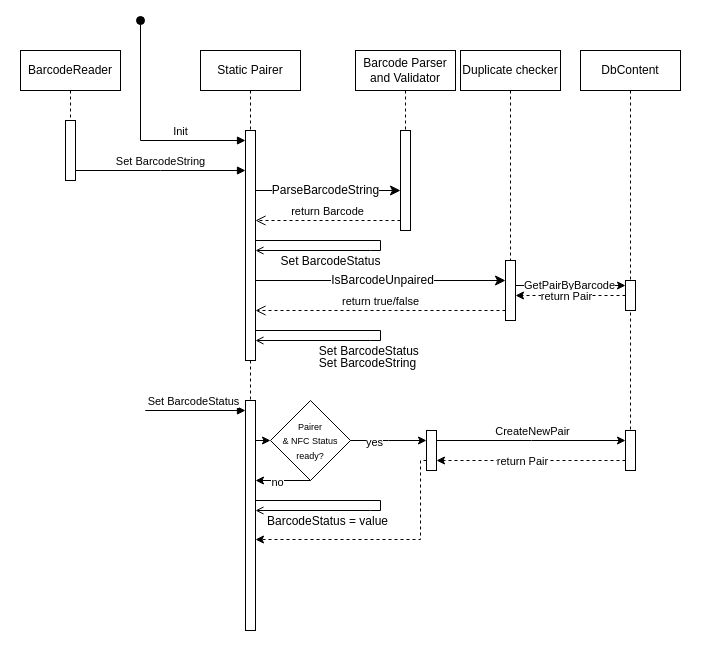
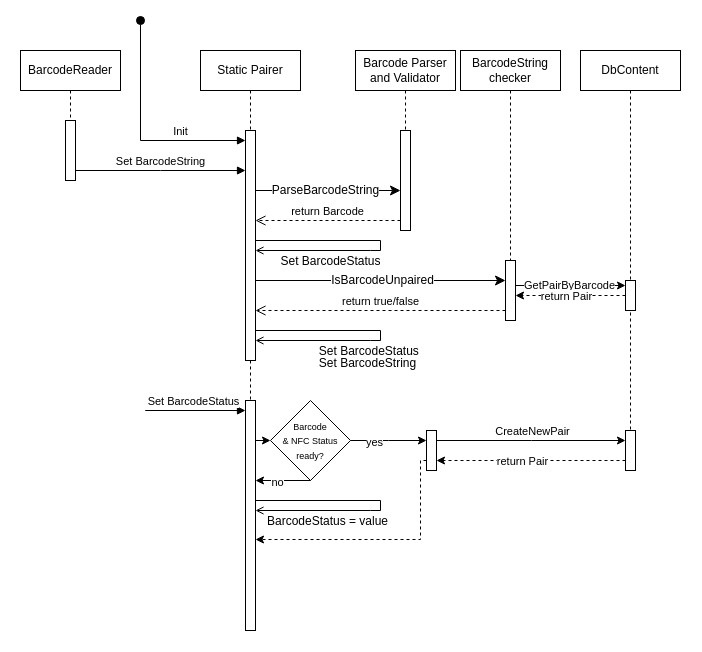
- <mxCell id="21" value="Duplicate checker" style="shape=umlLifeline;perimeter=lifelinePerimeter;whiteSpace=wrap;html=1;container=0;dropTarget=0;collapsible=0;recursiveResize=0;outlineConnect=0;portConstraint=eastwest;newEdgeStyle={&quot;edgeStyle&quot;:&quot;elbowEdgeStyle&quot;,&quot;elbow&quot;:&quot;vertical&quot;,&quot;curved&quot;:0,&quot;rounded&quot;:0};" parent="1" vertex="1"><mxGeometry x="460" y="50" width="100" height="270" as="geometry" /></mxCell>
+ <mxCell id="21" value="BarcodeString checker" style="shape=umlLifeline;perimeter=lifelinePerimeter;whiteSpace=wrap;html=1;container=0;dropTarget=0;collapsible=0;recursiveResize=0;outlineConnect=0;portConstraint=eastwest;newEdgeStyle={&quot;edgeStyle&quot;:&quot;elbowEdgeStyle&quot;,&quot;elbow&quot;:&quot;vertical&quot;,&quot;curved&quot;:0,&quot;rounded&quot;:0};" parent="1" vertex="1"><mxGeometry x="460" y="50" width="100" height="270" as="geometry" /></mxCell>
- <mxCell id="46" value="&lt;font style=&quot;font-size: 9px;&quot;&gt;Pairer &lt;br&gt;&amp;amp; NFC Status&lt;br&gt;ready?&lt;/font&gt;" style="rhombus;whiteSpace=wrap;html=1;" vertex="1" parent="1"><mxGeometry x="270" y="400" width="80" height="80" as="geometry" /></mxCell>
+ <mxCell id="46" value="&lt;font style=&quot;font-size: 9px;&quot;&gt;Barcode &lt;br&gt;&amp;amp; NFC Status&lt;br&gt;ready?&lt;/font&gt;" style="rhombus;whiteSpace=wrap;html=1;" vertex="1" parent="1"><mxGeometry x="270" y="400" width="80" height="80" as="geometry" /></mxCell>
